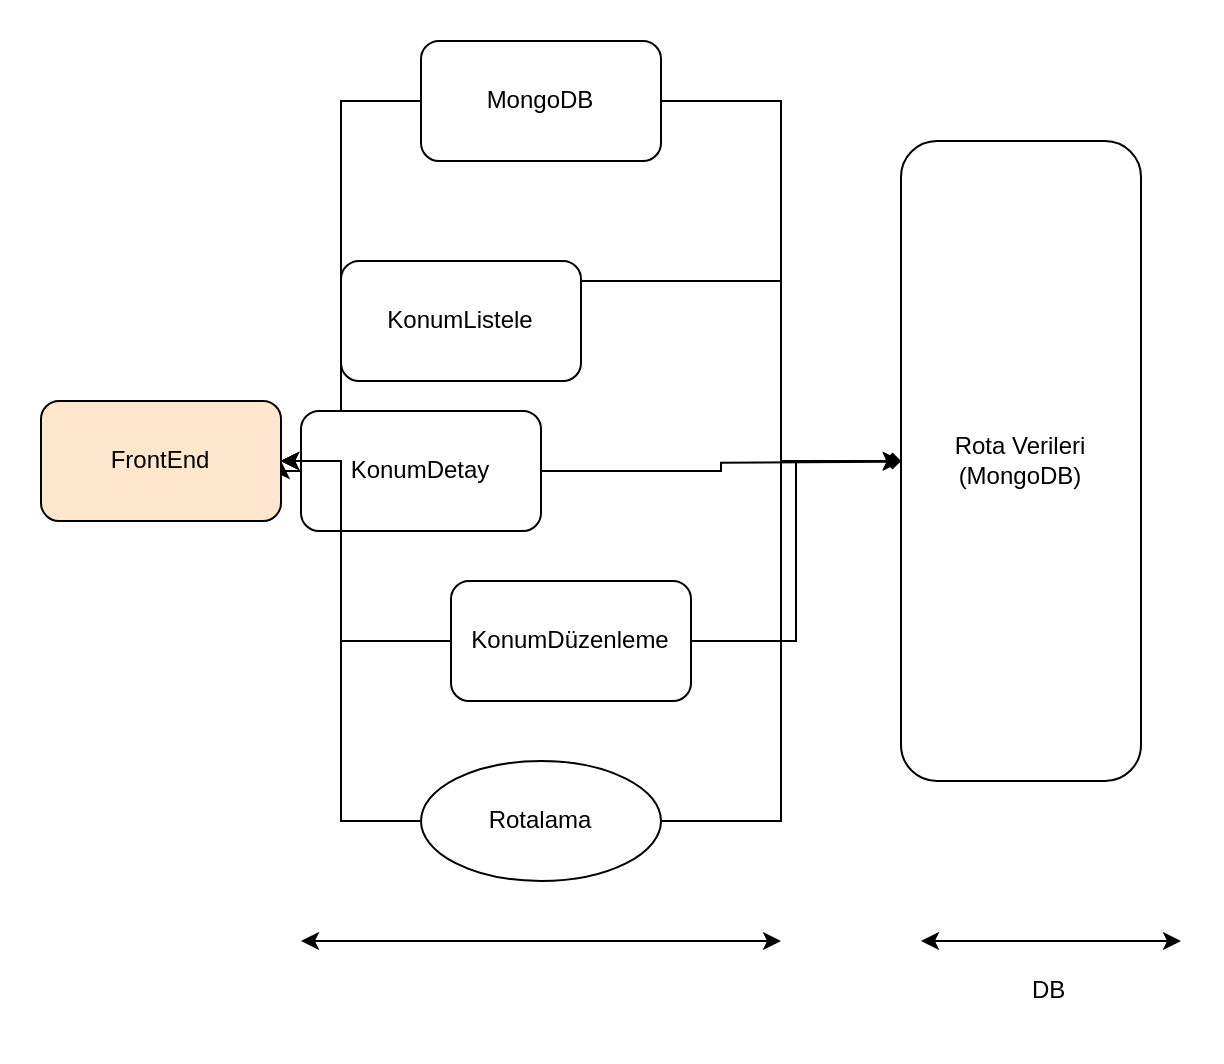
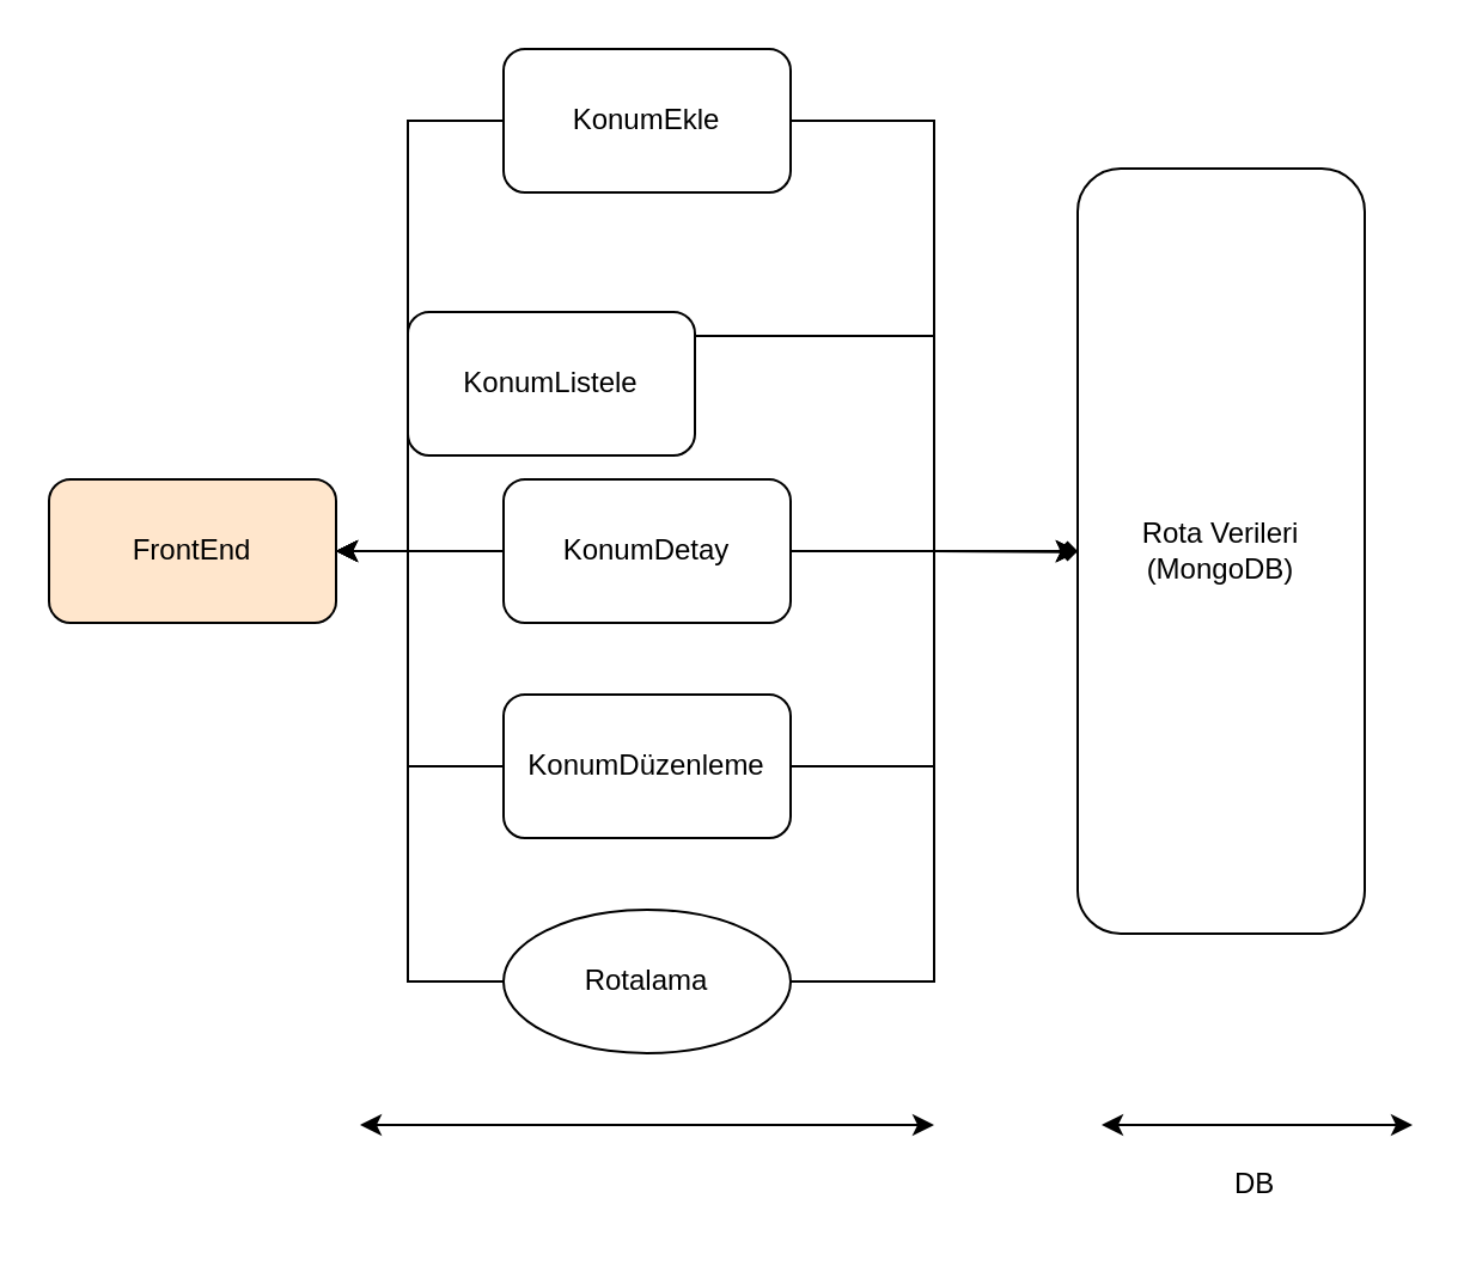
- <mxCell id="4" value="MongoDB" style="rounded=1;whiteSpace=wrap;html=1;" vertex="1" parent="1"><mxGeometry x="210" y="20" width="120" height="60" as="geometry" /></mxCell>
+ <mxCell id="4" value="KonumEkle" style="rounded=1;whiteSpace=wrap;html=1;" vertex="1" parent="1"><mxGeometry x="210" y="20" width="120" height="60" as="geometry" /></mxCell>
- <mxCell id="10" value="KonumDetay" style="rounded=1;whiteSpace=wrap;html=1;" vertex="1" parent="1"><mxGeometry x="150" y="205" width="120" height="60" as="geometry" /></mxCell>
+ <mxCell id="10" value="KonumDetay" style="rounded=1;whiteSpace=wrap;html=1;" vertex="1" parent="1"><mxGeometry x="210" y="200" width="120" height="60" as="geometry" /></mxCell>
- <mxCell id="13" value="KonumDüzenleme" style="rounded=1;whiteSpace=wrap;html=1;" vertex="1" parent="1"><mxGeometry x="225" y="290" width="120" height="60" as="geometry" /></mxCell>
+ <mxCell id="13" value="KonumDüzenleme" style="rounded=1;whiteSpace=wrap;html=1;" vertex="1" parent="1"><mxGeometry x="210" y="290" width="120" height="60" as="geometry" /></mxCell>
